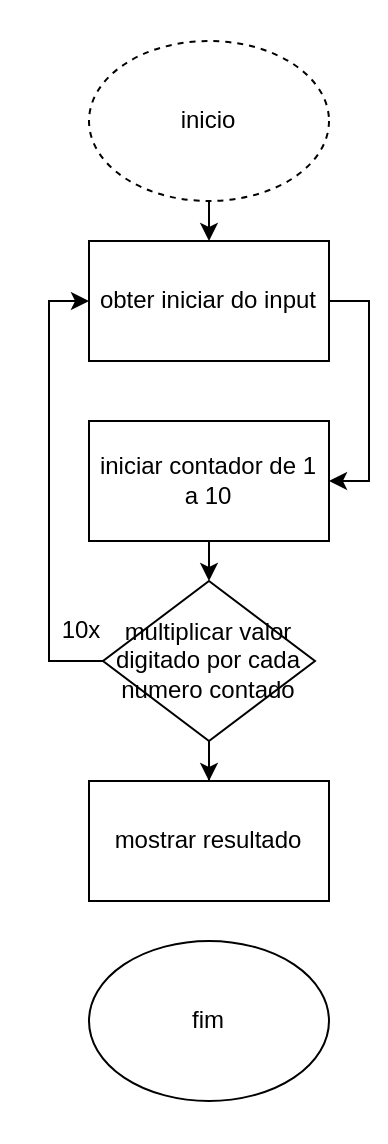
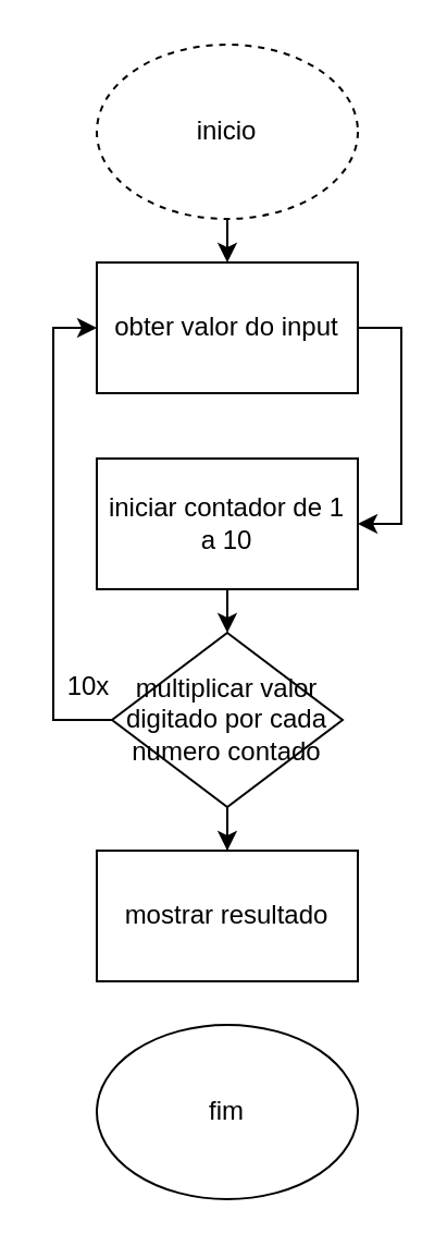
- <mxCell id="5" value="obter iniciar do input" style="rounded=0;whiteSpace=wrap;html=1;" vertex="1" parent="1"><mxGeometry x="44" y="120" width="120" height="60" as="geometry" /></mxCell>
+ <mxCell id="5" value="obter valor do input" style="rounded=0;whiteSpace=wrap;html=1;" vertex="1" parent="1"><mxGeometry x="44" y="120" width="120" height="60" as="geometry" /></mxCell>
